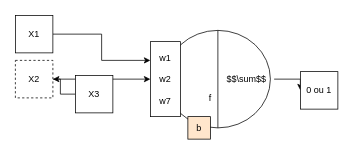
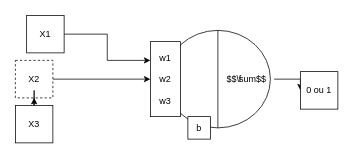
- <mxCell id="6" value="X1" style="rounded=0;whiteSpace=wrap;html=1;" vertex="1" parent="1"><mxGeometry x="20" y="20" width="50" height="50" as="geometry" /></mxCell>
+ <mxCell id="6" value="X1" style="rounded=0;whiteSpace=wrap;html=1;" vertex="1" parent="1"><mxGeometry x="35" y="20" width="50" height="50" as="geometry" /></mxCell>
- <mxCell id="4" value="w1&lt;br&gt;&lt;br&gt;w2&lt;br&gt;&lt;br&gt;w7" style="rounded=0;whiteSpace=wrap;html=1;" vertex="1" parent="1"><mxGeometry x="200" y="55" width="40" height="100" as="geometry" /></mxCell>
+ <mxCell id="4" value="w1&lt;br&gt;&lt;br&gt;w2&lt;br&gt;&lt;br&gt;w3" style="rounded=0;whiteSpace=wrap;html=1;" vertex="1" parent="1"><mxGeometry x="200" y="55" width="40" height="100" as="geometry" /></mxCell>
- <mxCell id="10" value="X3" style="rounded=0;whiteSpace=wrap;html=1;" vertex="1" parent="1"><mxGeometry x="100" y="100" width="50" height="50" as="geometry" /></mxCell>
+ <mxCell id="10" value="X3" style="rounded=0;whiteSpace=wrap;html=1;" vertex="1" parent="1"><mxGeometry x="20" y="140" width="50" height="50" as="geometry" /></mxCell>
- <mxCell id="13" value="f" style="text;html=1;strokeColor=none;fillColor=none;align=center;verticalAlign=middle;whiteSpace=wrap;rounded=0;" vertex="1" parent="1"><mxGeometry x="260" y="120" width="40" height="20" as="geometry" /></mxCell>
+ <mxCell id="13" value="f" style="text;html=1;strokeColor=none;fillColor=none;align=center;verticalAlign=middle;whiteSpace=wrap;rounded=0;" vertex="1" parent="1"><mxGeometry x="300" y="95" width="40" height="20" as="geometry" /></mxCell>
- <mxCell id="12" value="b" style="rounded=0;whiteSpace=wrap;html=1;fillColor=#ffe6cc;" vertex="1" parent="1"><mxGeometry x="250" y="155" width="30" height="30" as="geometry" /></mxCell>
+ <mxCell id="12" value="b" style="rounded=0;whiteSpace=wrap;html=1;" vertex="1" parent="1"><mxGeometry x="250" y="155" width="30" height="30" as="geometry" /></mxCell>
